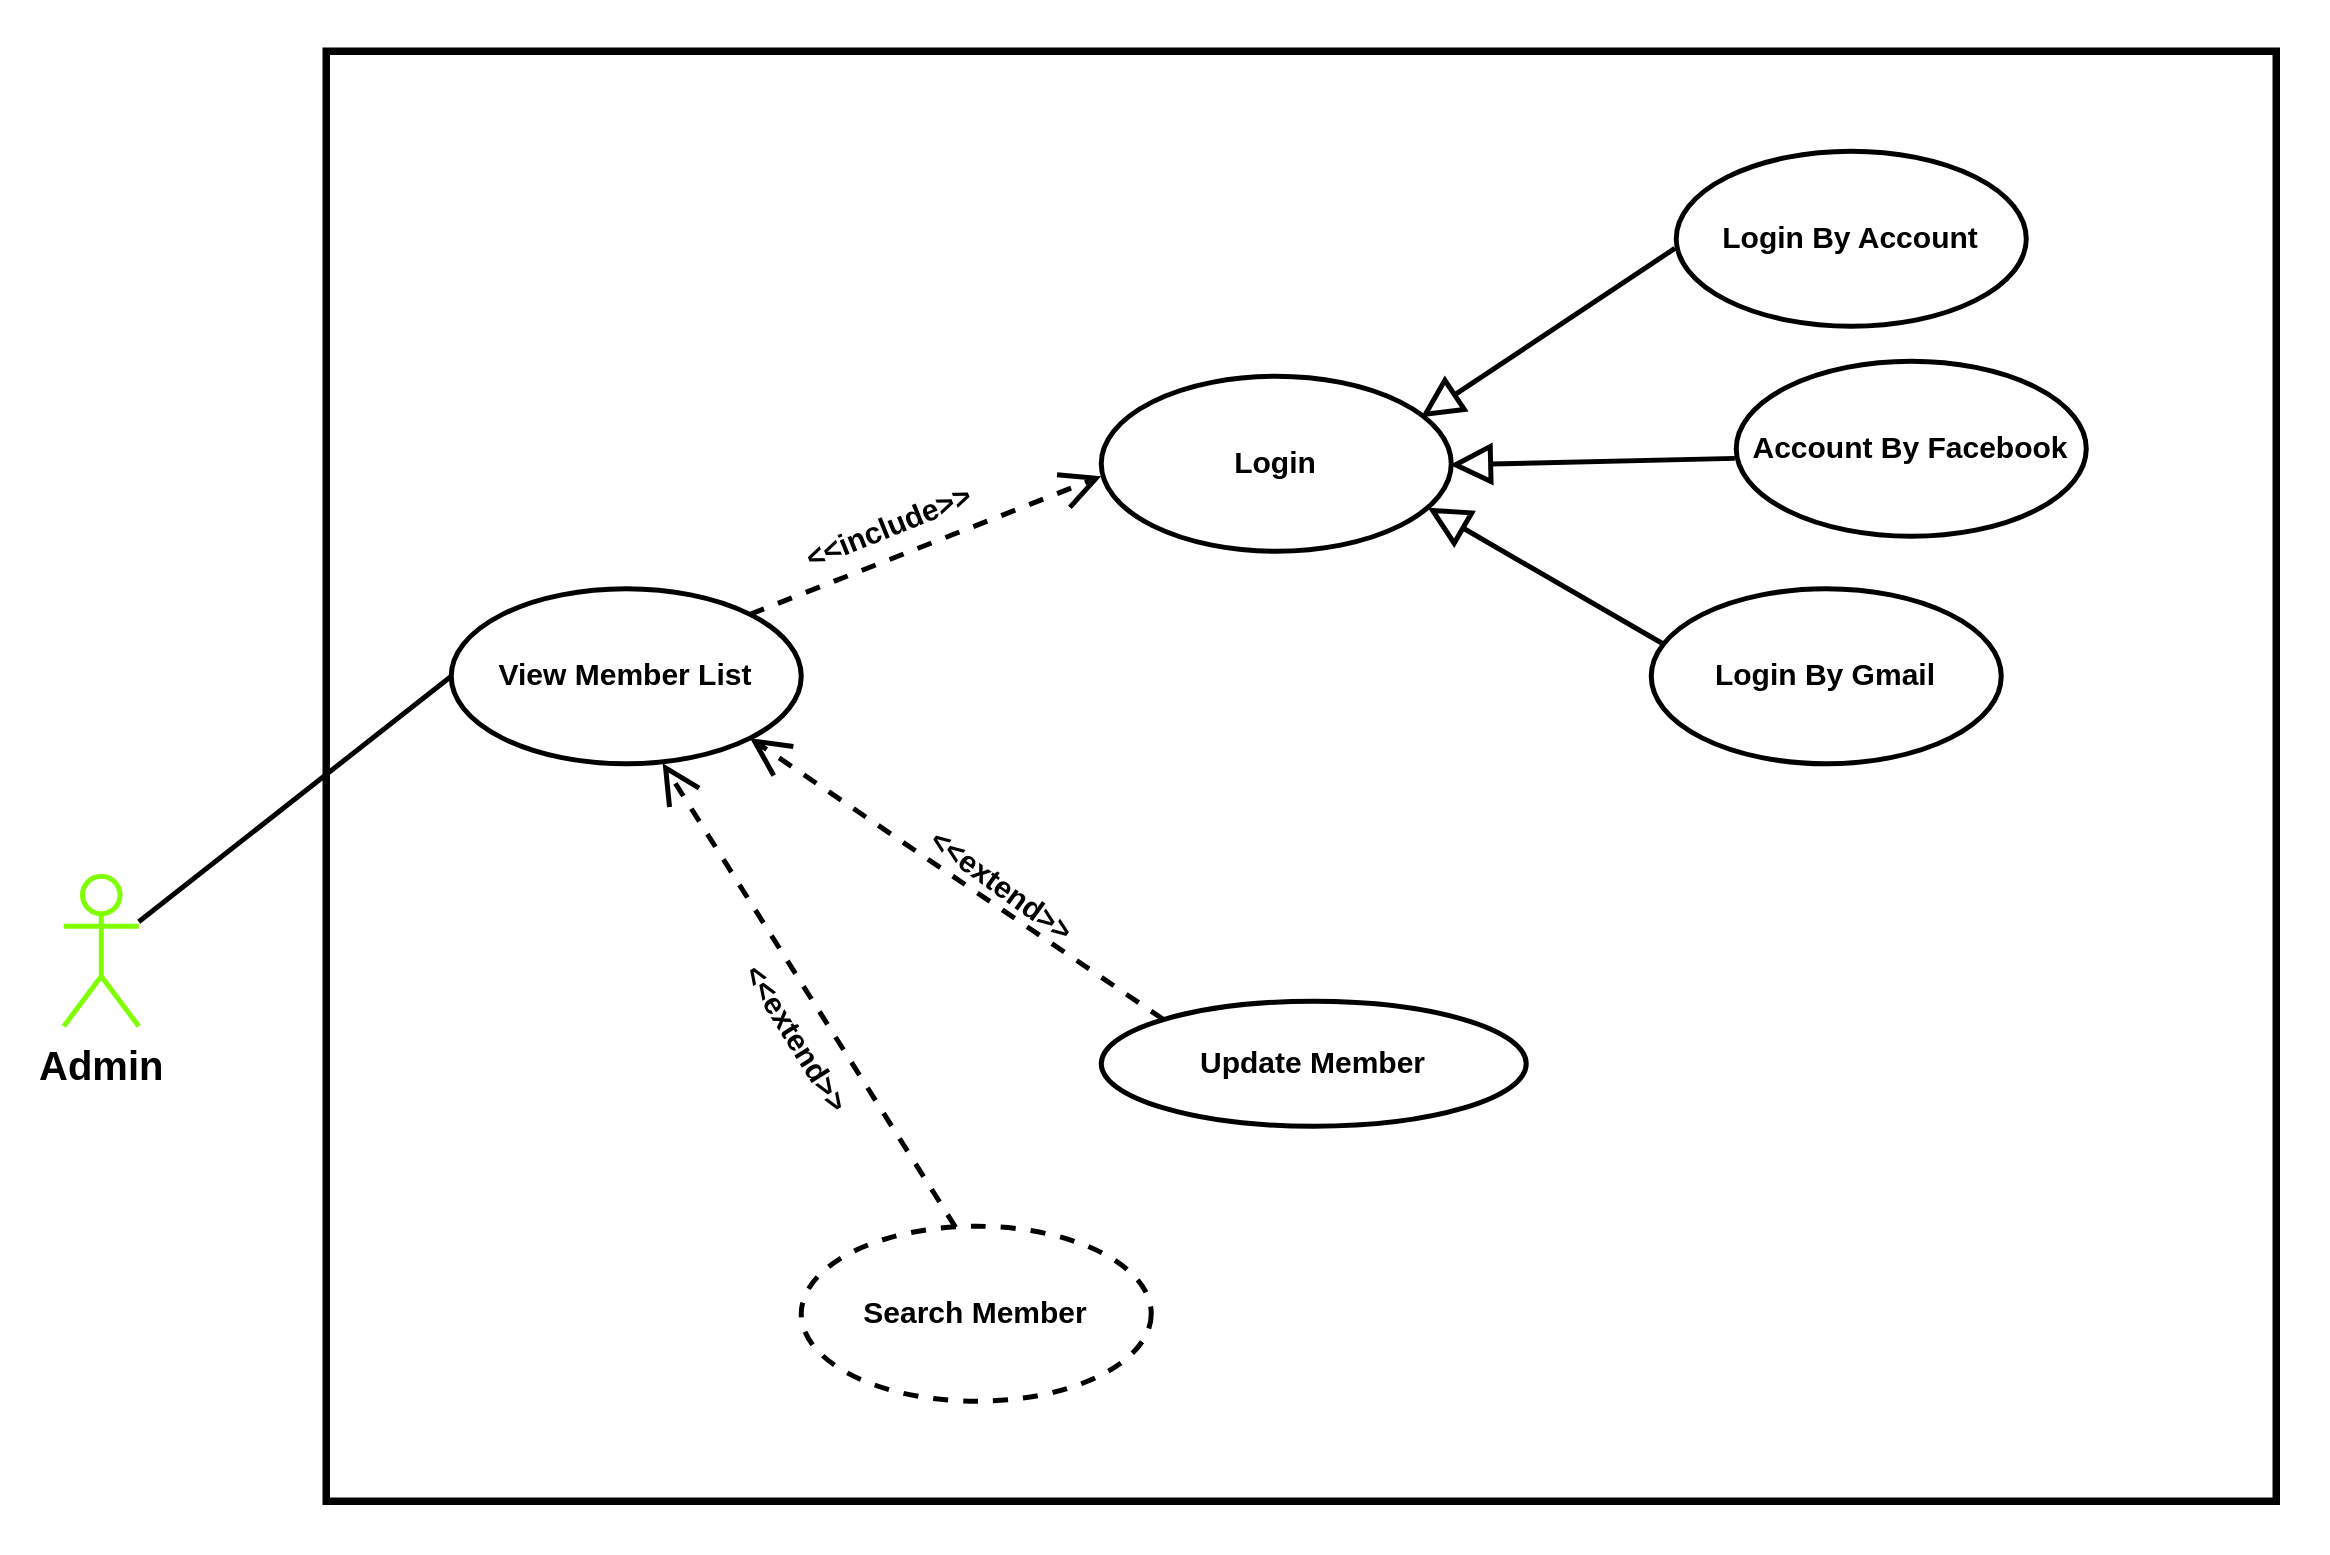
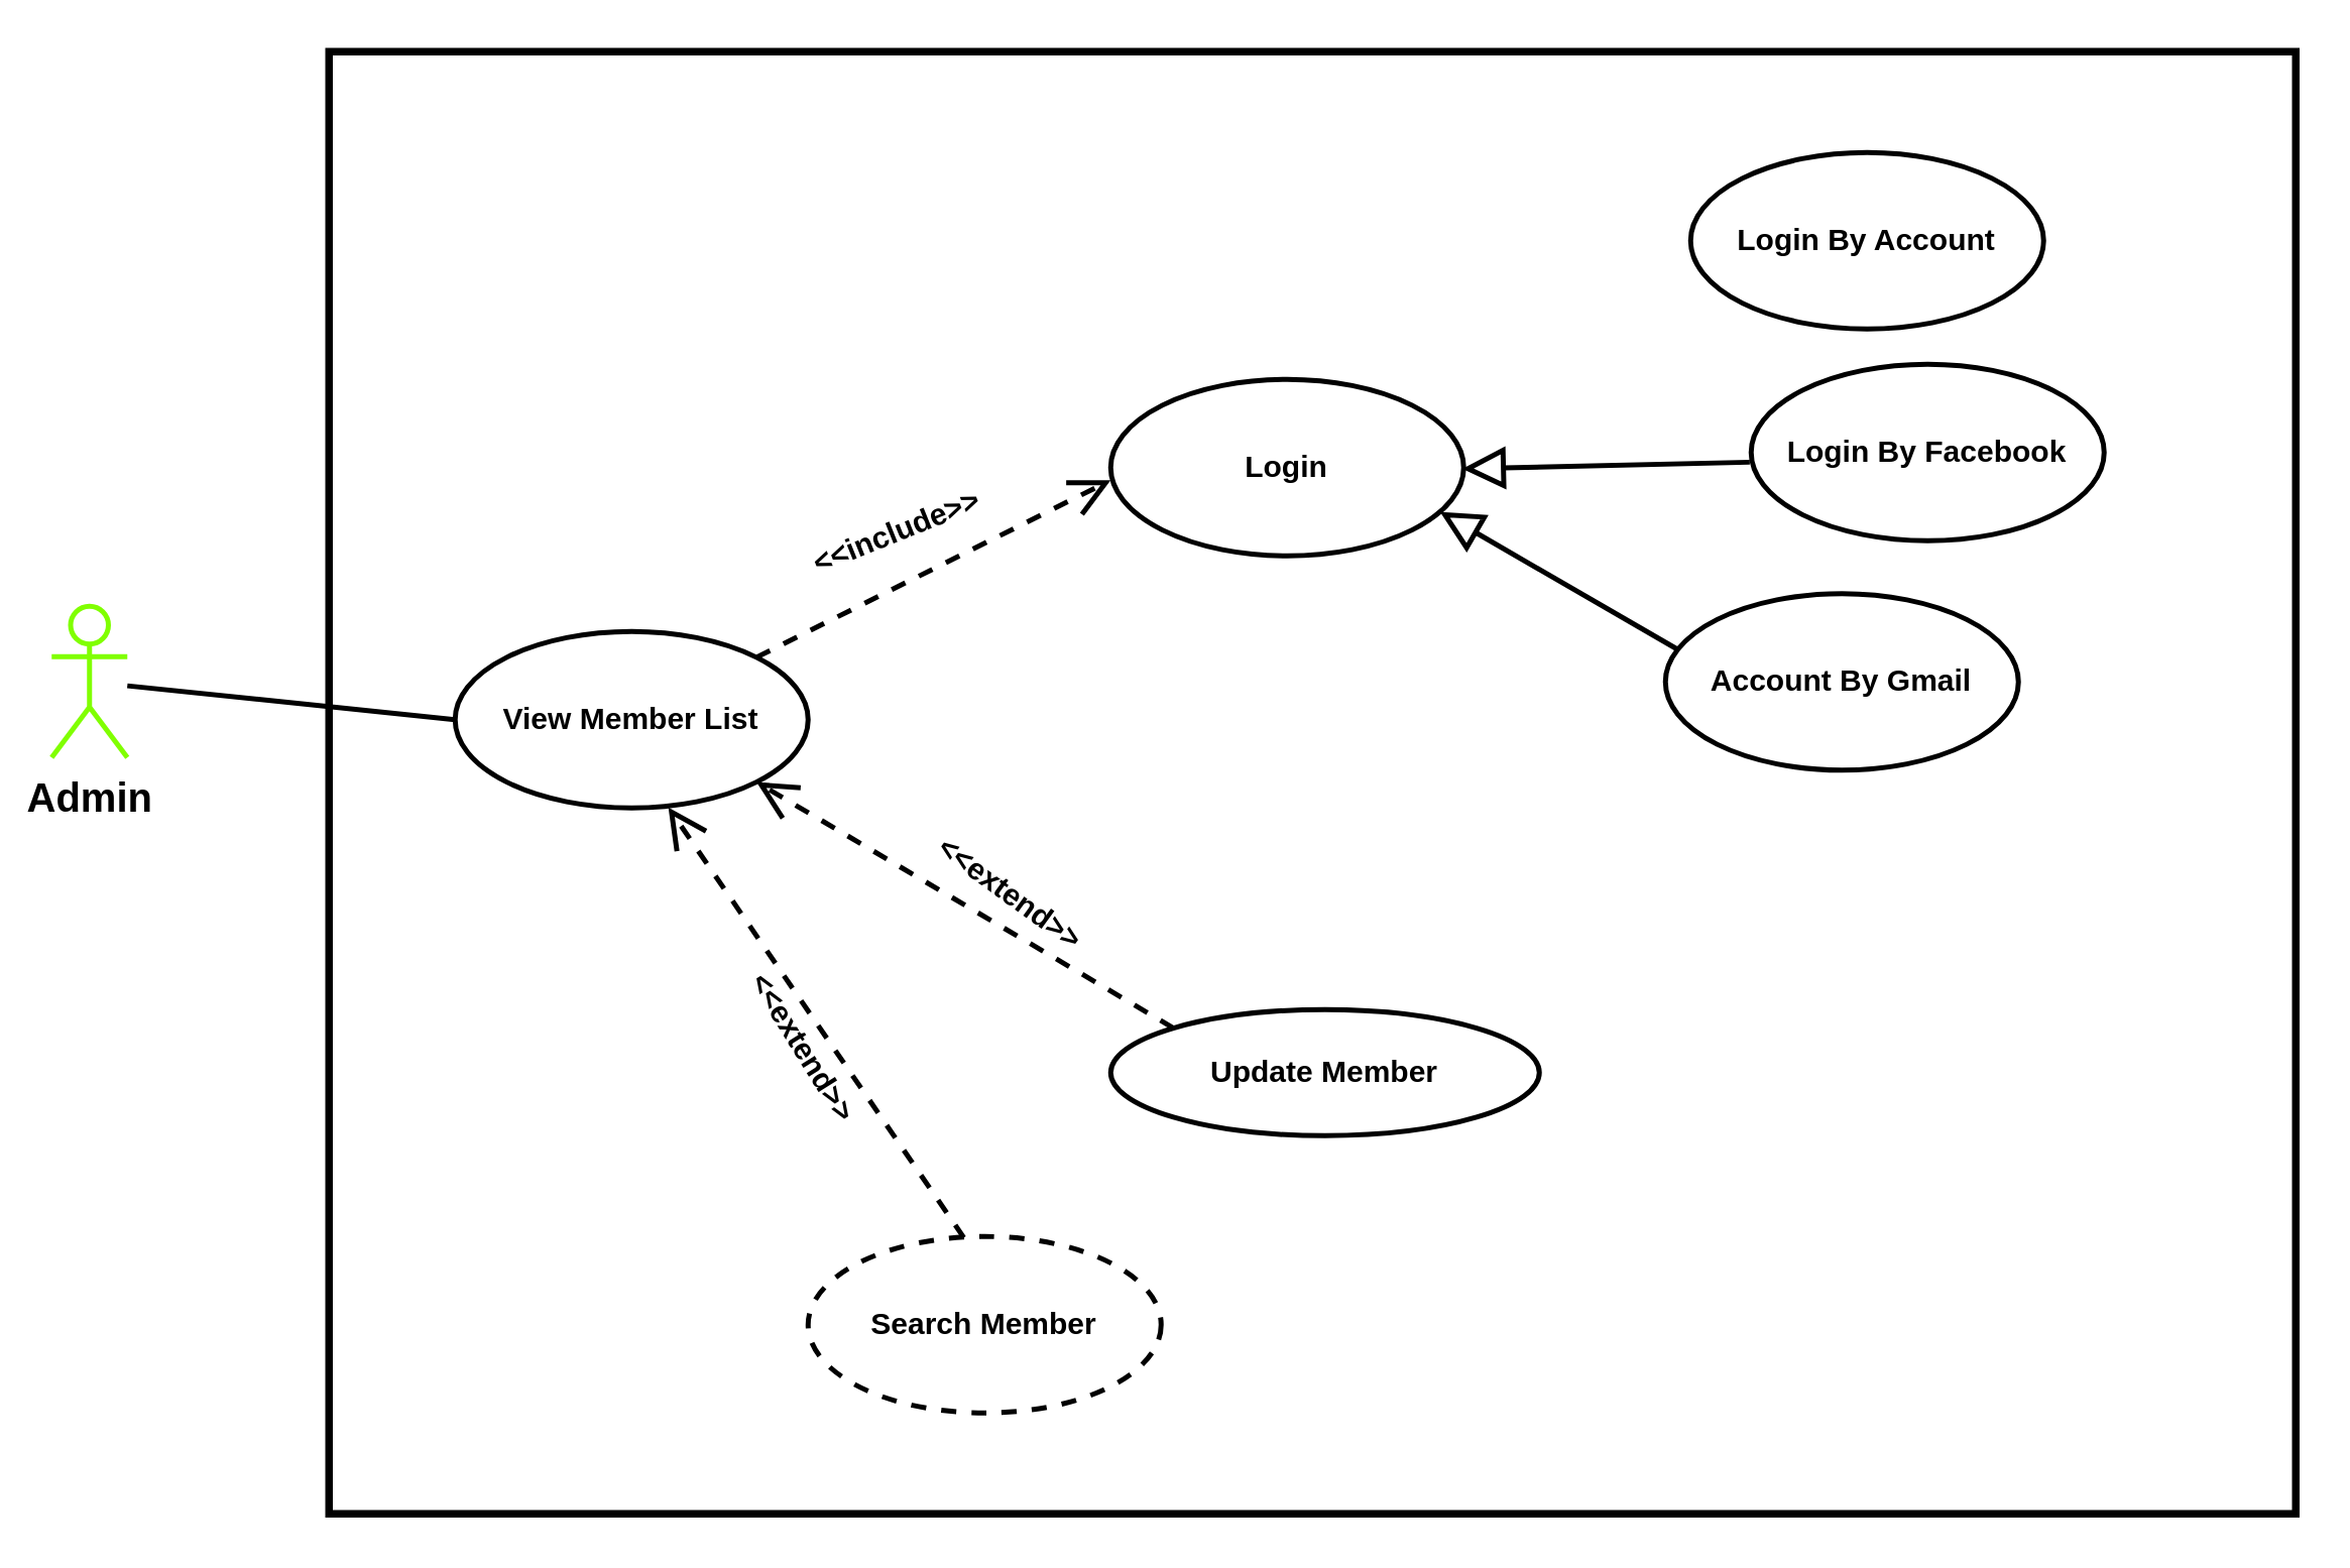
- <mxCell id="23" value="" style="endArrow=block;endFill=0;endSize=12;html=1;entryX=0.913;entryY=0.235;entryDx=0;entryDy=0;entryPerimeter=0;exitX=-0.004;exitY=0.555;exitDx=0;exitDy=0;exitPerimeter=0;strokeWidth=2;" parent="1" source="25" target="8" edge="1"><mxGeometry width="160" relative="1" as="geometry"><mxPoint x="620" y="19" as="sourcePoint" /><mxPoint x="555.52" y="91.47" as="targetPoint" /></mxGeometry></mxCell>
- <mxCell id="20" value="&lt;b&gt;Account By Facebook&lt;/b&gt;" style="ellipse;whiteSpace=wrap;html=1;strokeColor=#000000;strokeWidth=2;" parent="19" vertex="1"><mxGeometry x="80" y="10" width="140" height="70" as="geometry" /></mxCell>
+ <mxCell id="20" value="&lt;b&gt;Login By Facebook&lt;/b&gt;" style="ellipse;whiteSpace=wrap;html=1;strokeColor=#000000;strokeWidth=2;" parent="19" vertex="1"><mxGeometry x="80" y="10" width="140" height="70" as="geometry" /></mxCell>
- <mxCell id="5" value="&lt;b&gt;View Member List&lt;/b&gt;" style="ellipse;whiteSpace=wrap;html=1;strokeWidth=2;" parent="1" vertex="1"><mxGeometry x="180" y="235" width="140" height="70" as="geometry" /></mxCell>
+ <mxCell id="5" value="&lt;b&gt;View Member List&lt;/b&gt;" style="ellipse;whiteSpace=wrap;html=1;strokeWidth=2;" parent="1" vertex="1"><mxGeometry x="180" y="250" width="140" height="70" as="geometry" /></mxCell>
- <mxCell id="21" value="&lt;b&gt;Login By Gmail&lt;/b&gt;" style="ellipse;whiteSpace=wrap;html=1;strokeColor=#000000;strokeWidth=2;" parent="1" vertex="1"><mxGeometry x="660" y="235" width="140" height="70" as="geometry" /></mxCell>
+ <mxCell id="21" value="&lt;b&gt;Account By Gmail&lt;/b&gt;" style="ellipse;whiteSpace=wrap;html=1;strokeColor=#000000;strokeWidth=2;" parent="1" vertex="1"><mxGeometry x="660" y="235" width="140" height="70" as="geometry" /></mxCell>
- <mxCell id="4" value="&lt;font style=&quot;font-size: 16px&quot;&gt;&lt;b&gt;Admin&lt;/b&gt;&lt;/font&gt;" style="shape=umlActor;verticalLabelPosition=bottom;verticalAlign=top;html=1;strokeWidth=2;strokeColor=#80FF00;" parent="1" vertex="1"><mxGeometry x="25" y="350" width="30" height="60" as="geometry" /></mxCell>
+ <mxCell id="4" value="&lt;font style=&quot;font-size: 16px&quot;&gt;&lt;b&gt;Admin&lt;/b&gt;&lt;/font&gt;" style="shape=umlActor;verticalLabelPosition=bottom;verticalAlign=top;html=1;strokeWidth=2;strokeColor=#80FF00;" parent="1" vertex="1"><mxGeometry x="20" y="240" width="30" height="60" as="geometry" /></mxCell>
